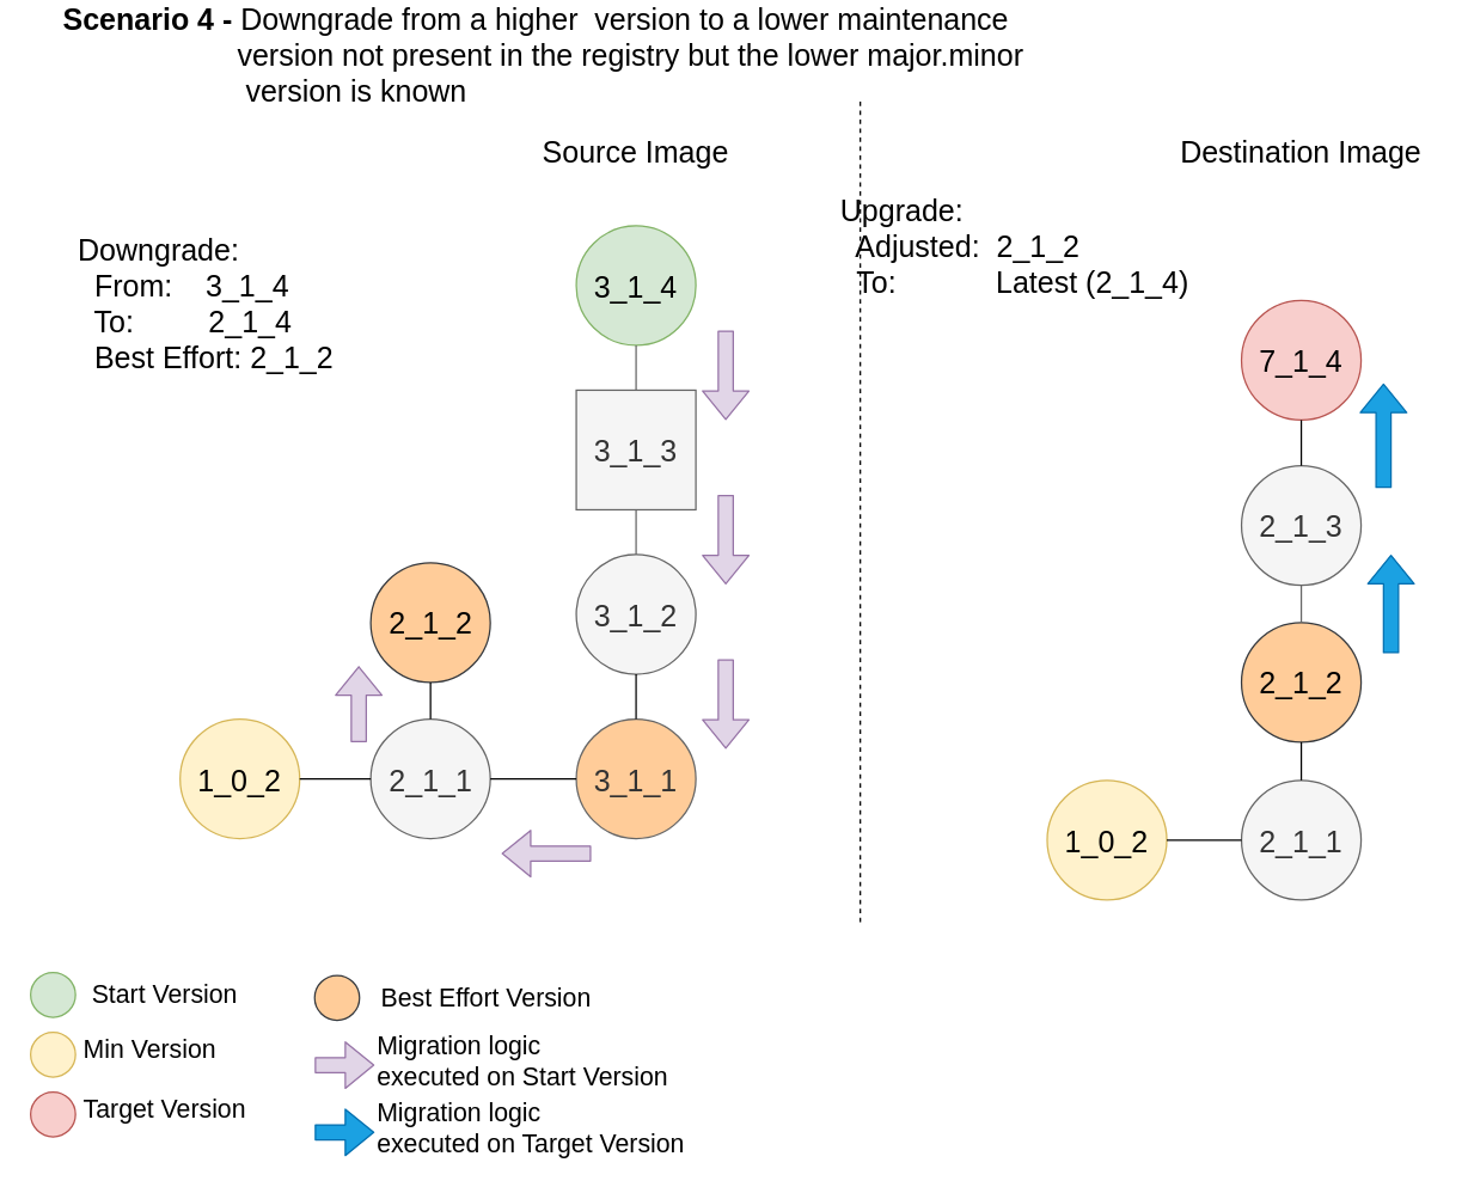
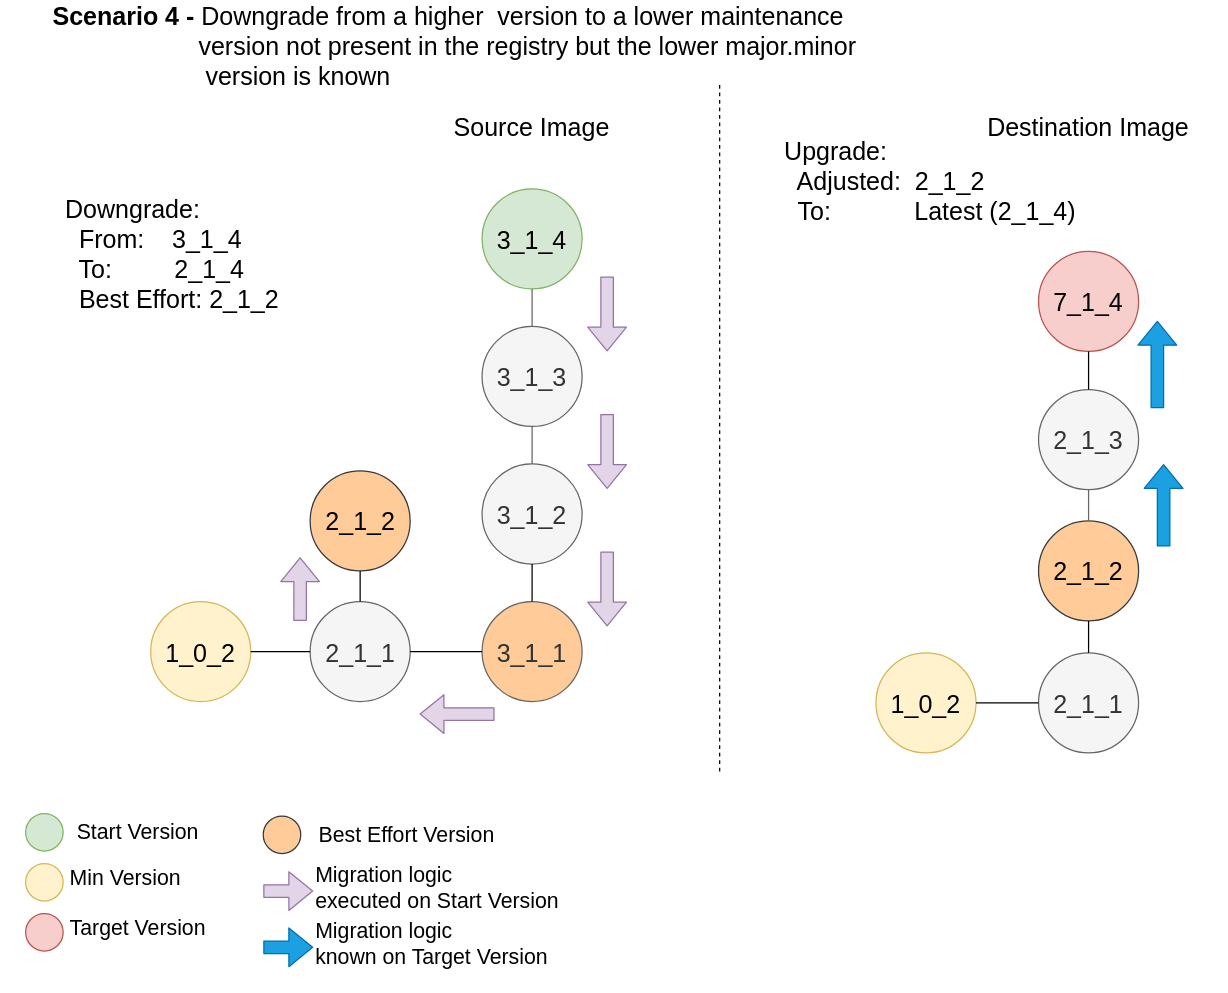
- <mxCell id="23" value="&lt;font style=&quot;font-size: 20px&quot;&gt;Upgrade:&lt;br&gt;&amp;nbsp; Adjusted:&amp;nbsp; 2_1_2&lt;br&gt;&amp;nbsp; To:&amp;nbsp; &amp;nbsp; &amp;nbsp; &amp;nbsp; &amp;nbsp; &amp;nbsp; Latest (2_1_4)&lt;br&gt;&amp;nbsp; &amp;nbsp;&lt;br&gt;&lt;/font&gt;" style="text;html=1;strokeColor=none;fillColor=none;align=left;verticalAlign=middle;whiteSpace=wrap;rounded=0;shadow=0;" parent="1" vertex="1"><mxGeometry x="560" y="124.5" width="250" height="90" as="geometry" /></mxCell>
+ <mxCell id="23" value="&lt;font style=&quot;font-size: 20px&quot;&gt;Upgrade:&lt;br&gt;&amp;nbsp; Adjusted:&amp;nbsp; 2_1_2&lt;br&gt;&amp;nbsp; To:&amp;nbsp; &amp;nbsp; &amp;nbsp; &amp;nbsp; &amp;nbsp; &amp;nbsp; Latest (2_1_4)&lt;br&gt;&amp;nbsp; &amp;nbsp;&lt;br&gt;&lt;/font&gt;" style="text;html=1;strokeColor=none;fillColor=none;align=left;verticalAlign=middle;whiteSpace=wrap;rounded=0;shadow=0;" parent="1" vertex="1"><mxGeometry x="625" y="104.5" width="250" height="90" as="geometry" /></mxCell>
- <mxCell id="5" value="&lt;font style=&quot;font-size: 20px&quot;&gt;3_1_3&lt;/font&gt;" style="whiteSpace=wrap;html=1;aspect=fixed;shadow=0;fillColor=#f5f5f5;strokeColor=#666666;fontColor=#333333;rounded=0;" parent="1" vertex="1"><mxGeometry x="385" y="254.5" width="80" height="80" as="geometry" /></mxCell>
+ <mxCell id="5" value="&lt;font style=&quot;font-size: 20px&quot;&gt;3_1_3&lt;/font&gt;" style="ellipse;whiteSpace=wrap;html=1;aspect=fixed;shadow=0;fillColor=#f5f5f5;strokeColor=#666666;fontColor=#333333;" parent="1" vertex="1"><mxGeometry x="385" y="254.5" width="80" height="80" as="geometry" /></mxCell>
- <mxCell id="37" value="Migration logic &lt;br&gt;executed on Target Version" style="text;html=1;strokeColor=none;fillColor=none;align=left;verticalAlign=middle;whiteSpace=wrap;rounded=0;fontSize=17;" parent="1" vertex="1"><mxGeometry x="250" y="731" width="310" height="35" as="geometry" /></mxCell>
+ <mxCell id="37" value="Migration logic &lt;br&gt;known on Target Version" style="text;html=1;strokeColor=none;fillColor=none;align=left;verticalAlign=middle;whiteSpace=wrap;rounded=0;fontSize=17;" parent="1" vertex="1"><mxGeometry x="250" y="731" width="310" height="35" as="geometry" /></mxCell>
